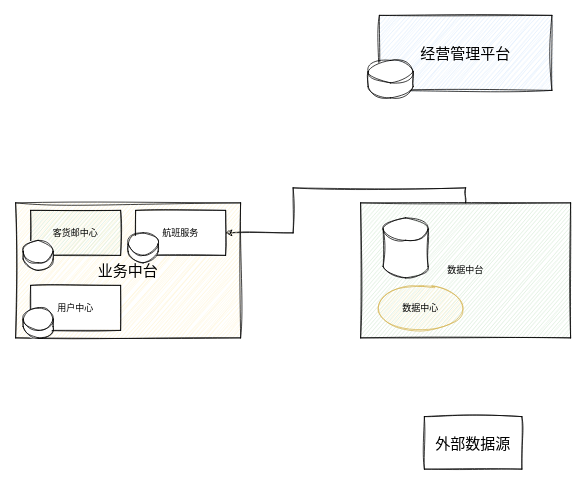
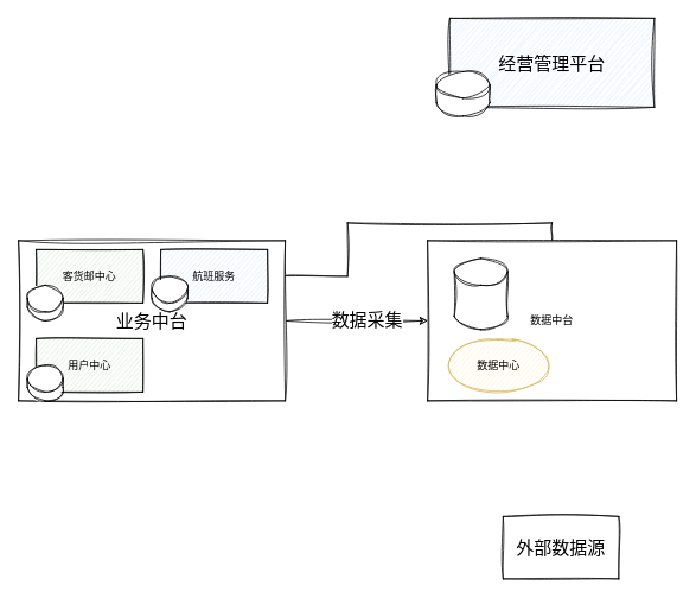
- <mxCell id="14" value="航班服务" style="rounded=0;whiteSpace=wrap;html=1;sketch=1;" vertex="1" parent="13"><mxGeometry x="10" width="120" height="60" as="geometry" /></mxCell>
+ <mxCell id="14" value="航班服务" style="rounded=0;whiteSpace=wrap;html=1;sketch=1;fillColor=#dae8fc;" vertex="1" parent="13"><mxGeometry x="10" width="120" height="60" as="geometry" /></mxCell>
- <mxCell id="6" value="业务中台" style="rounded=0;whiteSpace=wrap;html=1;sketch=1;hachureGap=4;jiggle=2;fontFamily=Architects Daughter;fontSource=https%3A%2F%2Ffonts.googleapis.com%2Fcss%3Ffamily%3DArchitects%2BDaughter;fontSize=20;fillColor=#fff2cc;" vertex="1" parent="1"><mxGeometry x="20" y="270" width="300" height="180" as="geometry" /></mxCell>
+ <mxCell id="6" value="业务中台" style="rounded=0;whiteSpace=wrap;html=1;sketch=1;hachureGap=4;jiggle=2;fontFamily=Architects Daughter;fontSource=https%3A%2F%2Ffonts.googleapis.com%2Fcss%3Ffamily%3DArchitects%2BDaughter;fontSize=20;" vertex="1" parent="1"><mxGeometry x="20" y="270" width="300" height="180" as="geometry" /></mxCell>
+ <mxCell id="4" style="edgeStyle=orthogonalEdgeStyle;rounded=0;sketch=1;hachureGap=4;jiggle=2;orthogonalLoop=1;jettySize=auto;html=1;exitX=1;exitY=0.5;exitDx=0;exitDy=0;fontFamily=Architects Daughter;fontSource=https%3A%2F%2Ffonts.googleapis.com%2Fcss%3Ffamily%3DArchitects%2BDaughter;fontSize=16;" edge="1" parent="1" source="6" target="3"><mxGeometry relative="1" as="geometry" /></mxCell>
+ <mxCell id="5" value="数据采集" style="edgeLabel;html=1;align=center;verticalAlign=middle;resizable=0;points=[];fontSize=20;fontFamily=Architects Daughter;" vertex="1" connectable="0" parent="4"><mxGeometry x="0.132" y="2" relative="1" as="geometry"><mxPoint as="offset" /></mxGeometry></mxCell>
- <mxCell id="3" value="数据中台" style="rounded=0;whiteSpace=wrap;html=1;sketch=1;fillColor=#d5e8d4;" vertex="1" parent="1"><mxGeometry x="480" y="270" width="280" height="180" as="geometry" /></mxCell>
+ <mxCell id="3" value="数据中台" style="rounded=0;whiteSpace=wrap;html=1;sketch=1;" vertex="1" parent="1"><mxGeometry x="480" y="270" width="280" height="180" as="geometry" /></mxCell>
- <mxCell id="20" value="用户中心" style="rounded=0;whiteSpace=wrap;html=1;sketch=1;" vertex="1" parent="19"><mxGeometry x="10" width="120" height="60" as="geometry" /></mxCell>
+ <mxCell id="20" value="用户中心" style="rounded=0;whiteSpace=wrap;html=1;sketch=1;fillColor=#d5e8d4;" vertex="1" parent="19"><mxGeometry x="10" width="120" height="60" as="geometry" /></mxCell>
- <mxCell id="7" value="外部数据源" style="rounded=0;whiteSpace=wrap;html=1;sketch=1;hachureGap=4;jiggle=2;fontFamily=Architects Daughter;fontSource=https%3A%2F%2Ffonts.googleapis.com%2Fcss%3Ffamily%3DArchitects%2BDaughter;fontSize=20;" vertex="1" parent="1"><mxGeometry x="565" y="555" width="130" height="70" as="geometry" /></mxCell>
+ <mxCell id="7" value="外部数据源" style="rounded=0;whiteSpace=wrap;html=1;sketch=1;hachureGap=4;jiggle=2;fontFamily=Architects Daughter;fontSource=https%3A%2F%2Ffonts.googleapis.com%2Fcss%3Ffamily%3DArchitects%2BDaughter;fontSize=20;" vertex="1" parent="1"><mxGeometry x="565" y="580" width="130" height="70" as="geometry" /></mxCell>
